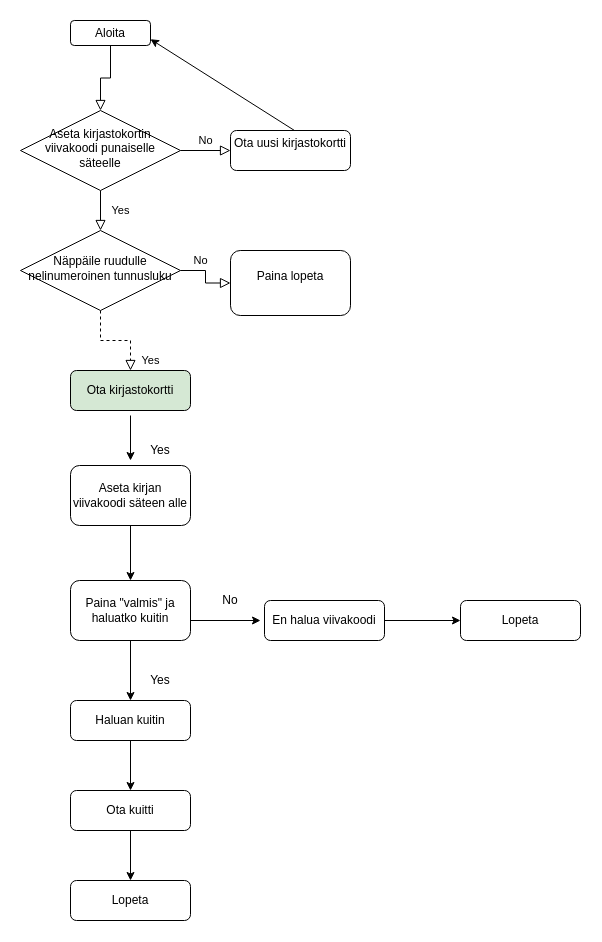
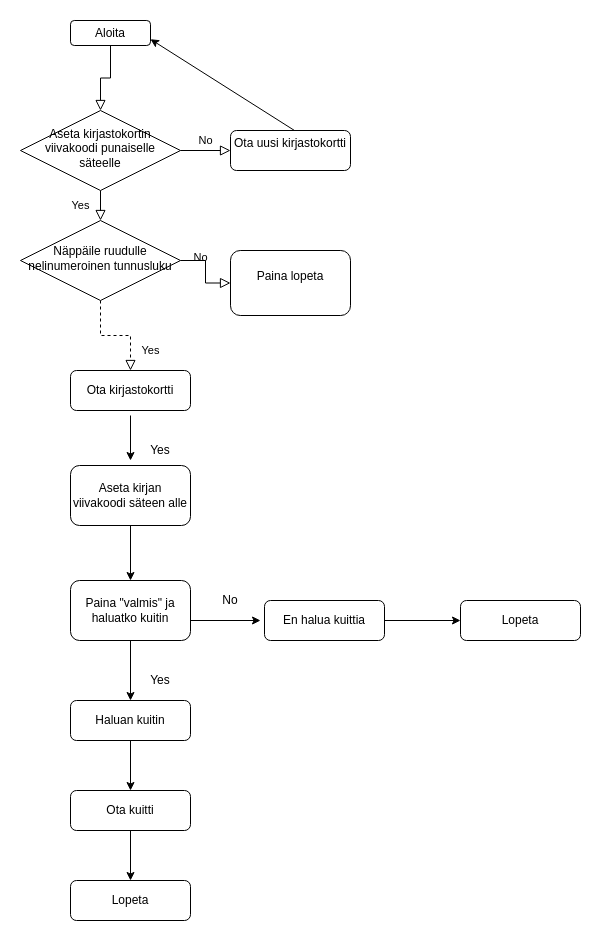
- <mxCell id="10" value="Näppäile ruudulle nelinumeroinen tunnusluku" style="rhombus;whiteSpace=wrap;html=1;shadow=0;fontFamily=Helvetica;fontSize=12;align=center;strokeWidth=1;spacing=6;spacingTop=-4;" parent="1" vertex="1"><mxGeometry x="20" y="230" width="160" height="80" as="geometry" /></mxCell>
+ <mxCell id="10" value="Näppäile ruudulle nelinumeroinen tunnusluku" style="rhombus;whiteSpace=wrap;html=1;shadow=0;fontFamily=Helvetica;fontSize=12;align=center;strokeWidth=1;spacing=6;spacingTop=-4;" parent="1" vertex="1"><mxGeometry x="20" y="220" width="160" height="80" as="geometry" /></mxCell>
- <mxCell id="11" value="Ota kirjastokortti" style="rounded=1;whiteSpace=wrap;html=1;fontSize=12;glass=0;strokeWidth=1;shadow=0;fillColor=#d5e8d4;" parent="1" vertex="1"><mxGeometry x="70" y="370" width="120" height="40" as="geometry" /></mxCell>
+ <mxCell id="11" value="Ota kirjastokortti" style="rounded=1;whiteSpace=wrap;html=1;fontSize=12;glass=0;strokeWidth=1;shadow=0;" parent="1" vertex="1"><mxGeometry x="70" y="370" width="120" height="40" as="geometry" /></mxCell>
- <mxCell id="21" value="En halua viivakoodi" style="rounded=1;whiteSpace=wrap;html=1;" vertex="1" parent="1"><mxGeometry x="264" y="600" width="120" height="40" as="geometry" /></mxCell>
+ <mxCell id="21" value="En halua kuittia" style="rounded=1;whiteSpace=wrap;html=1;" vertex="1" parent="1"><mxGeometry x="264" y="600" width="120" height="40" as="geometry" /></mxCell>
